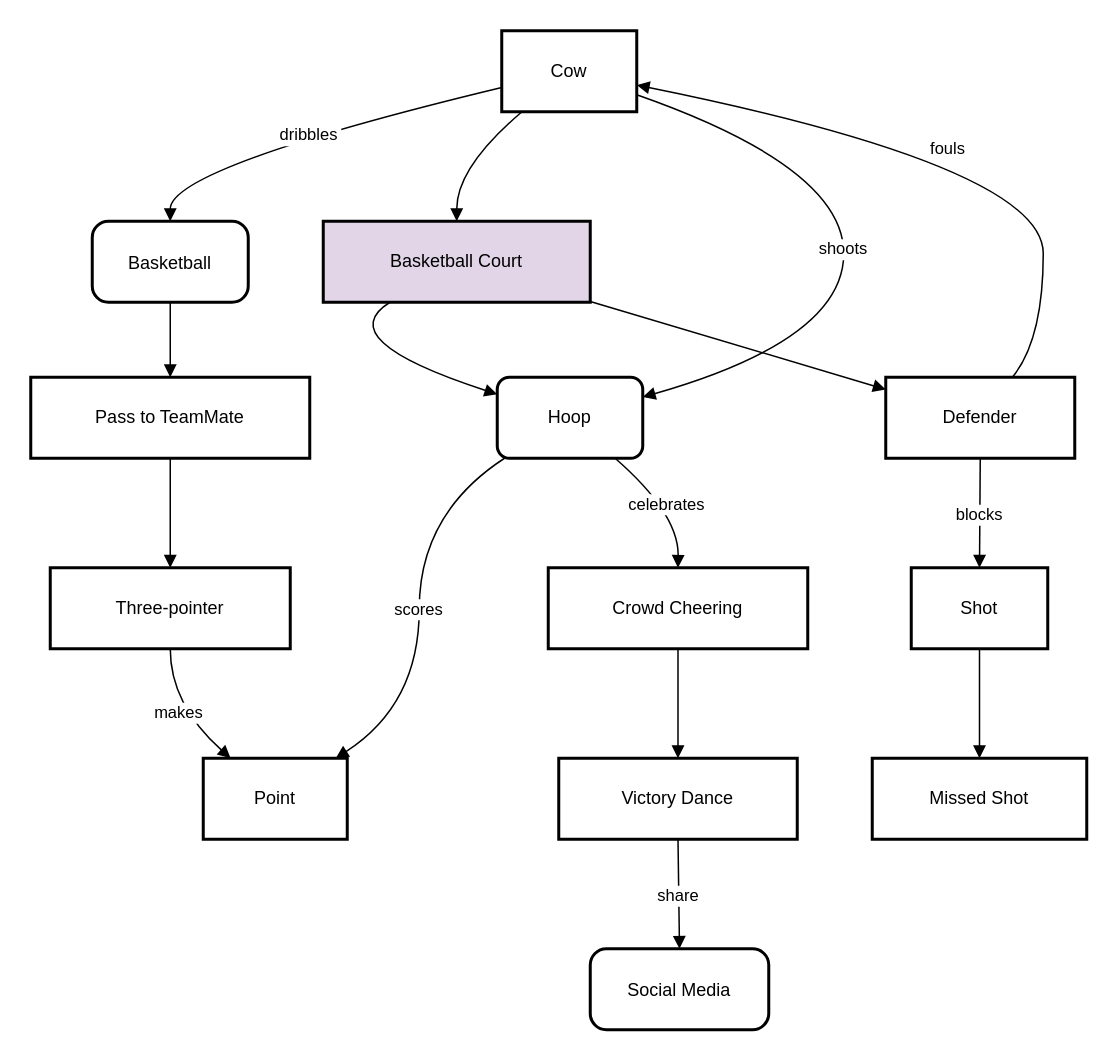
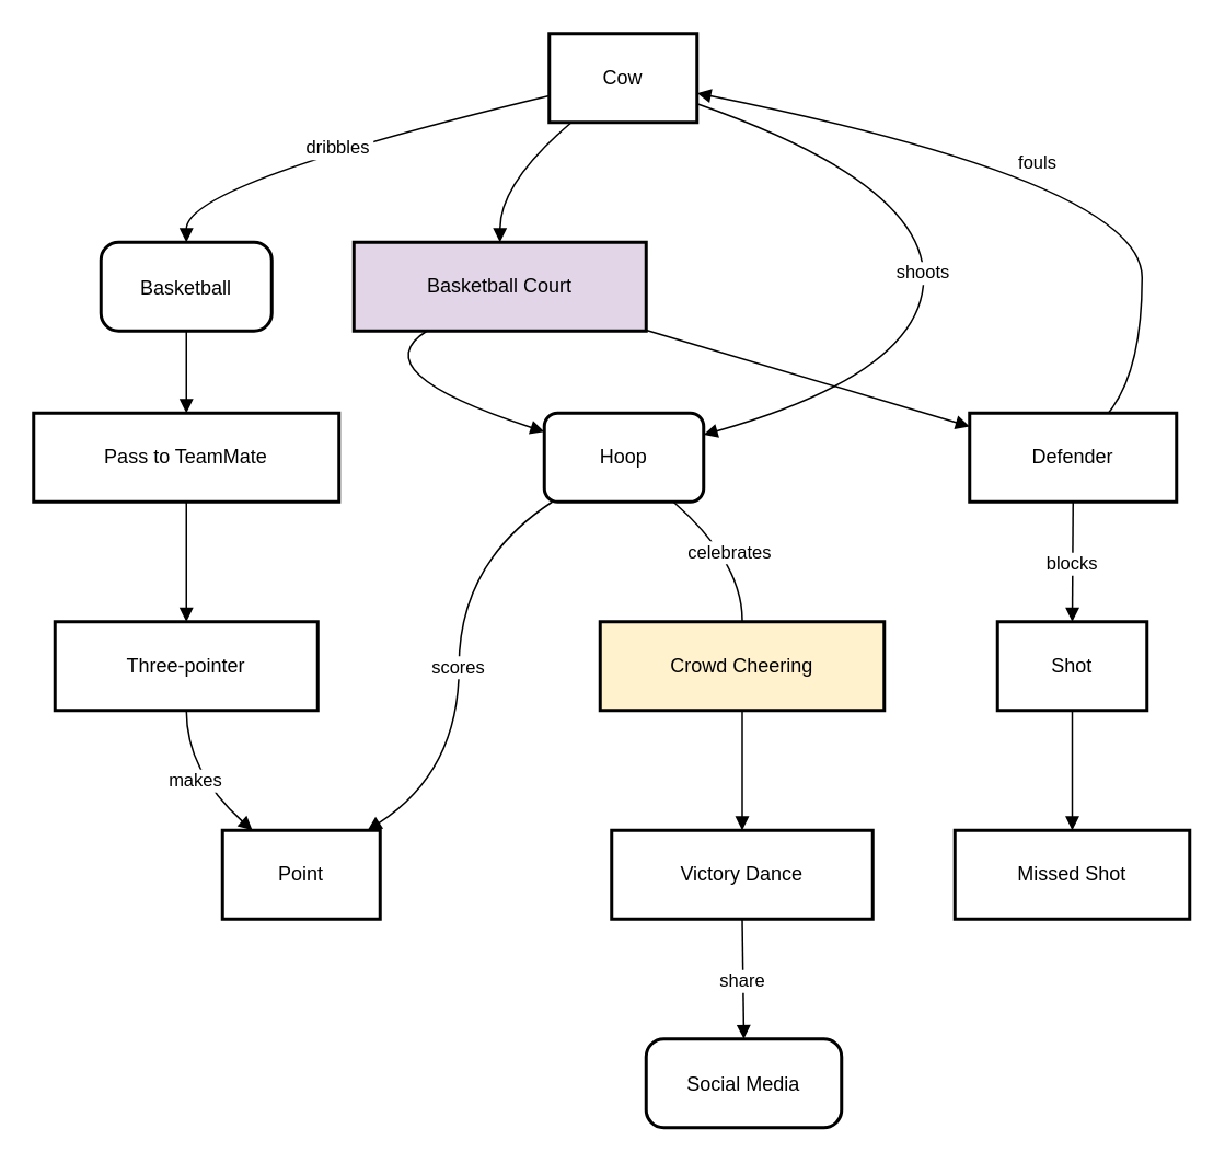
- <mxCell id="27" value="celebrates" style="curved=1;startArrow=none;endArrow=block;exitX=0.81;exitY=1;entryX=0.5;entryY=0;" parent="1" source="5" target="12" edge="1"><mxGeometry relative="1" as="geometry"><Array as="points"><mxPoint x="452" y="342" /></Array></mxGeometry></mxCell>
+ <mxCell id="27" value="celebrates" style="curved=1;startArrow=none;endArrow=none;exitX=0.81;exitY=1;entryX=0.5;entryY=0;" parent="1" source="5" target="12" edge="1"><mxGeometry relative="1" as="geometry"><Array as="points"><mxPoint x="452" y="342" /></Array></mxGeometry></mxCell>
- <mxCell id="12" value="Crowd Cheering" style="whiteSpace=wrap;strokeWidth=2;" parent="1" vertex="1"><mxGeometry x="365" y="378" width="173" height="54" as="geometry" /></mxCell>
+ <mxCell id="12" value="Crowd Cheering" style="whiteSpace=wrap;strokeWidth=2;fillColor=#fff2cc;" parent="1" vertex="1"><mxGeometry x="365" y="378" width="173" height="54" as="geometry" /></mxCell>
